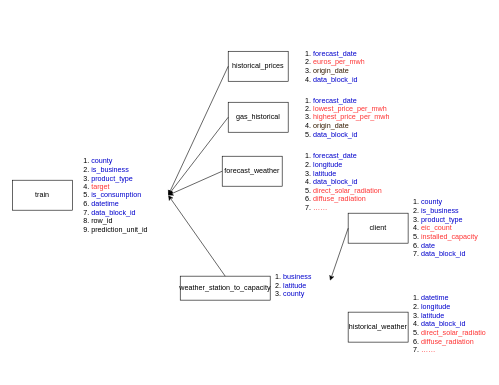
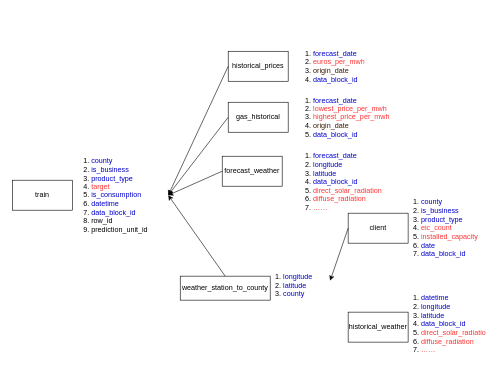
- <mxCell id="15" value="&lt;div&gt;&lt;font color=&quot;#0000cc&quot;&gt;&lt;br&gt;&lt;/font&gt;&lt;/div&gt;&lt;ol&gt;&lt;li style=&quot;border-color: var(--border-color);&quot;&gt;&lt;font style=&quot;border-color: var(--border-color);&quot; color=&quot;#0000cc&quot;&gt;business&lt;br style=&quot;border-color: var(--border-color);&quot;&gt;&lt;/font&gt;&lt;/li&gt;&lt;li style=&quot;border-color: var(--border-color);&quot;&gt;&lt;font style=&quot;border-color: var(--border-color);&quot; color=&quot;#0000cc&quot;&gt;latitude&lt;/font&gt;&lt;/li&gt;&lt;li&gt;&lt;font color=&quot;#0000cc&quot;&gt;county&lt;/font&gt;&lt;/li&gt;&lt;/ol&gt;" style="text;strokeColor=none;fillColor=none;html=1;whiteSpace=wrap;verticalAlign=middle;overflow=hidden;" parent="1" vertex="1"><mxGeometry x="430" y="405" width="120" height="125" as="geometry" /></mxCell>
+ <mxCell id="15" value="&lt;div&gt;&lt;font color=&quot;#0000cc&quot;&gt;&lt;br&gt;&lt;/font&gt;&lt;/div&gt;&lt;ol&gt;&lt;li style=&quot;border-color: var(--border-color);&quot;&gt;&lt;font style=&quot;border-color: var(--border-color);&quot; color=&quot;#0000cc&quot;&gt;longitude&lt;br style=&quot;border-color: var(--border-color);&quot;&gt;&lt;/font&gt;&lt;/li&gt;&lt;li style=&quot;border-color: var(--border-color);&quot;&gt;&lt;font style=&quot;border-color: var(--border-color);&quot; color=&quot;#0000cc&quot;&gt;latitude&lt;/font&gt;&lt;/li&gt;&lt;li&gt;&lt;font color=&quot;#0000cc&quot;&gt;county&lt;/font&gt;&lt;/li&gt;&lt;/ol&gt;" style="text;strokeColor=none;fillColor=none;html=1;whiteSpace=wrap;verticalAlign=middle;overflow=hidden;" parent="1" vertex="1"><mxGeometry x="430" y="405" width="120" height="125" as="geometry" /></mxCell>
- <mxCell id="14" value="weather_station_to_capacity" style="rounded=0;whiteSpace=wrap;html=1;" parent="1" vertex="1"><mxGeometry x="300" y="460" width="150" height="40" as="geometry" /></mxCell>
+ <mxCell id="14" value="weather_station_to_county" style="rounded=0;whiteSpace=wrap;html=1;" parent="1" vertex="1"><mxGeometry x="300" y="460" width="150" height="40" as="geometry" /></mxCell>
